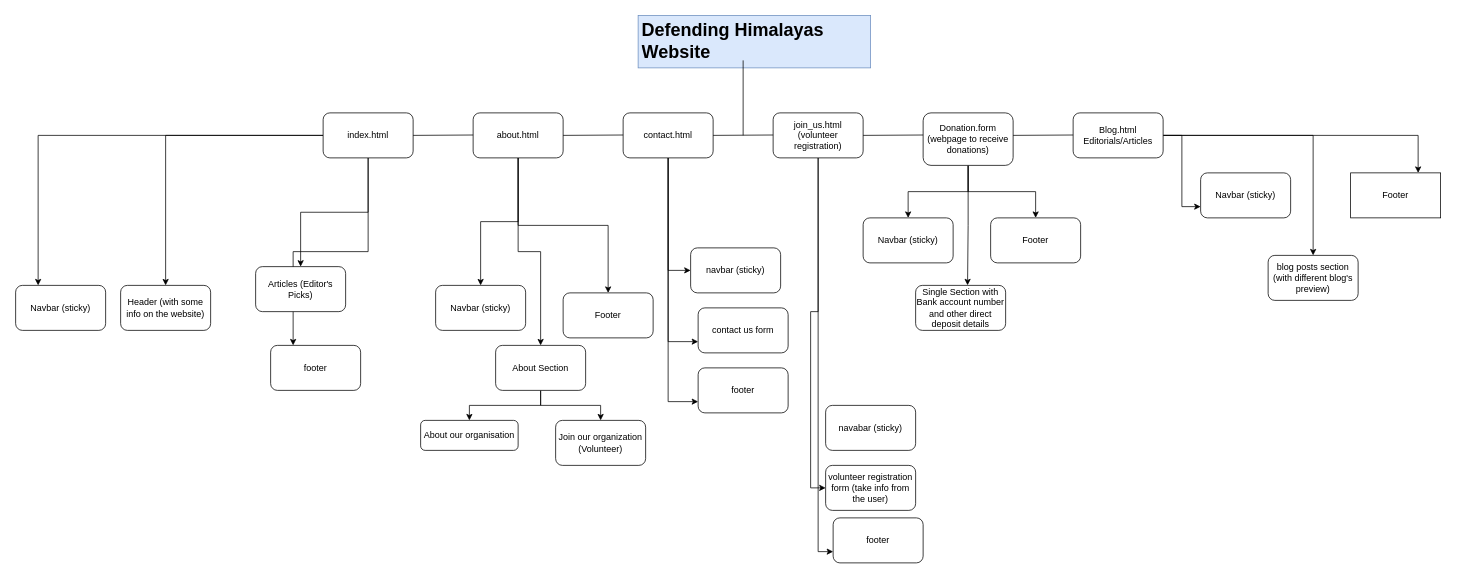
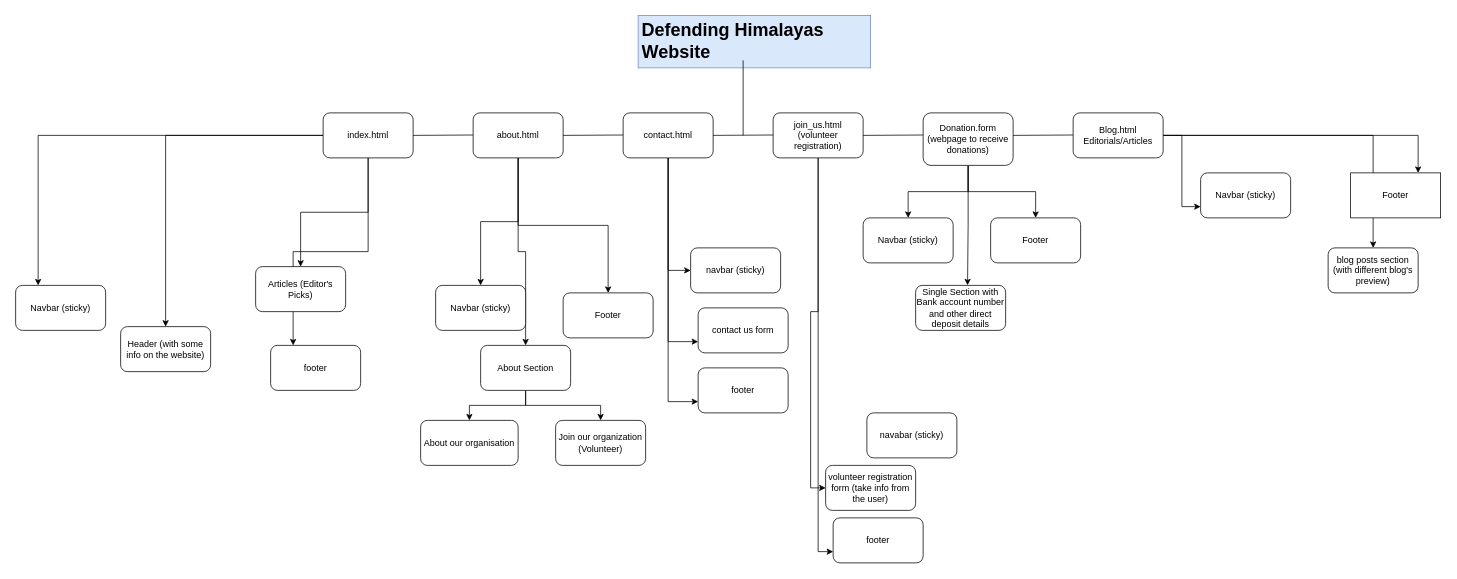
- <mxCell id="45" value="blog posts section (with different blog's preview)" style="rounded=1;whiteSpace=wrap;html=1;" vertex="1" parent="1"><mxGeometry x="1690" y="340" width="120" height="60" as="geometry" /></mxCell>
+ <mxCell id="45" value="blog posts section (with different blog's preview)" style="rounded=1;whiteSpace=wrap;html=1;" vertex="1" parent="1"><mxGeometry x="1770" y="330" width="120" height="60" as="geometry" /></mxCell>
- <mxCell id="47" value="Header (with some info on the website)" style="rounded=1;whiteSpace=wrap;html=1;" vertex="1" parent="1"><mxGeometry x="160" y="380" width="120" height="60" as="geometry" /></mxCell>
+ <mxCell id="47" value="Header (with some info on the website)" style="rounded=1;whiteSpace=wrap;html=1;" vertex="1" parent="1"><mxGeometry x="160" y="435" width="120" height="60" as="geometry" /></mxCell>
- <mxCell id="36" value="About Section" style="rounded=1;whiteSpace=wrap;html=1;" vertex="1" parent="1"><mxGeometry x="660" y="460" width="120" height="60" as="geometry" /></mxCell>
+ <mxCell id="36" value="About Section" style="rounded=1;whiteSpace=wrap;html=1;" vertex="1" parent="1"><mxGeometry x="640" y="460" width="120" height="60" as="geometry" /></mxCell>
- <mxCell id="53" value="navabar (sticky)" style="rounded=1;whiteSpace=wrap;html=1;" vertex="1" parent="1"><mxGeometry x="1100" y="540" width="120" height="60" as="geometry" /></mxCell>
+ <mxCell id="53" value="navabar (sticky)" style="rounded=1;whiteSpace=wrap;html=1;" vertex="1" parent="1"><mxGeometry x="1155" y="550" width="120" height="60" as="geometry" /></mxCell>
- <mxCell id="38" value="About our organisation" style="rounded=1;whiteSpace=wrap;html=1;" vertex="1" parent="1"><mxGeometry x="560" y="560" width="130" height="40" as="geometry" /></mxCell>
+ <mxCell id="38" value="About our organisation" style="rounded=1;whiteSpace=wrap;html=1;" vertex="1" parent="1"><mxGeometry x="560" y="560" width="130" height="60" as="geometry" /></mxCell>
